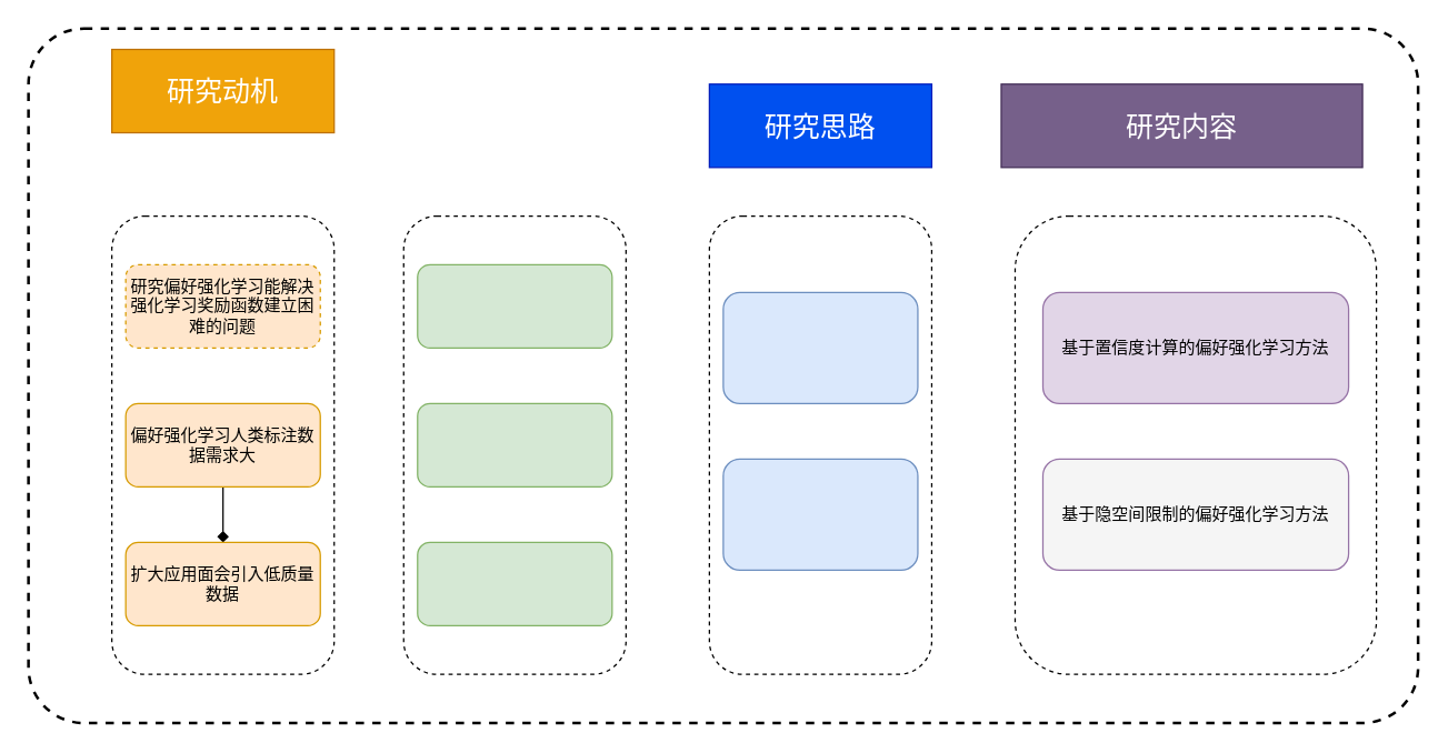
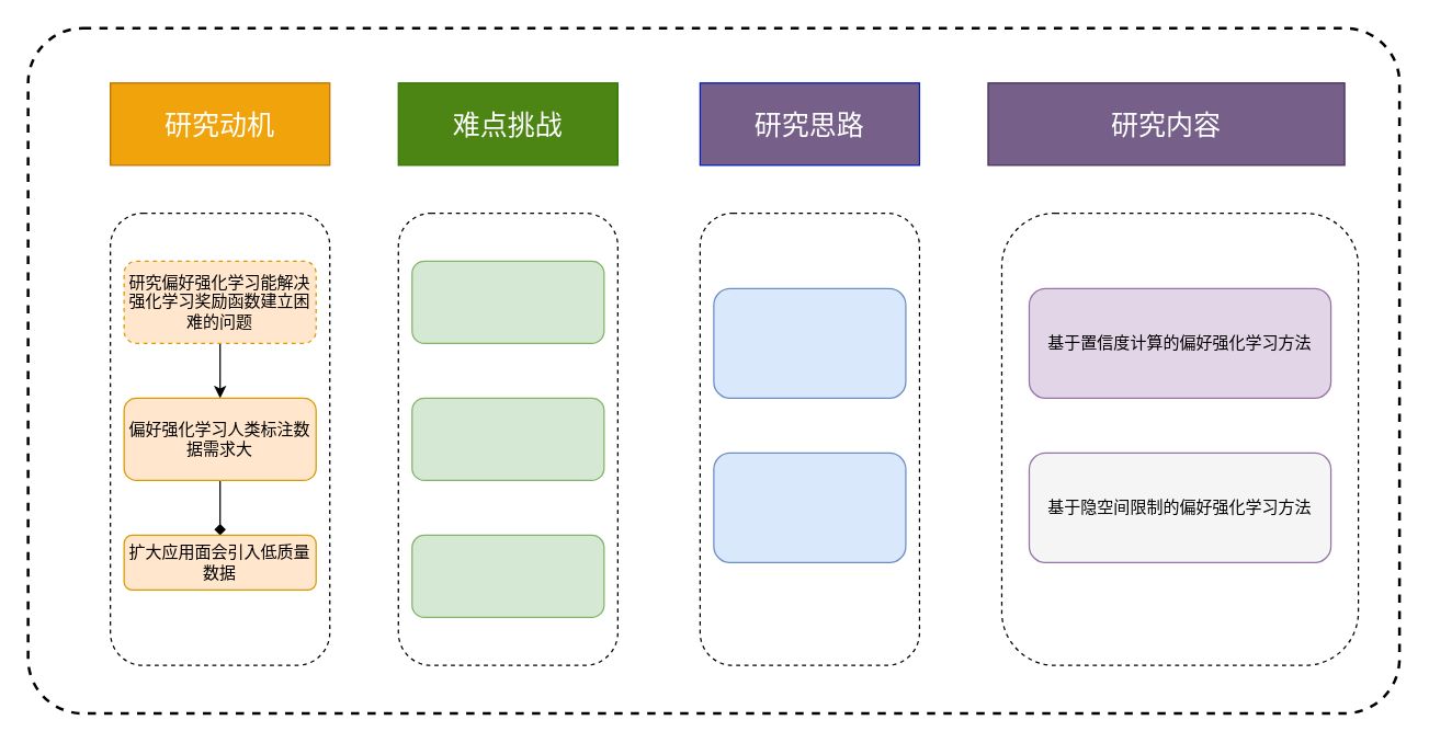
- <mxCell id="7" value="&lt;font style=&quot;font-size: 20px; color: rgb(255, 255, 255);&quot;&gt;研究动机&lt;/font&gt;" style="rounded=0;whiteSpace=wrap;html=1;fillColor=#f0a30a;strokeColor=#BD7000;fontColor=#000000;" vertex="1" parent="1"><mxGeometry x="80" y="35" width="160" height="60" as="geometry" /></mxCell>
+ <mxCell id="7" value="&lt;font style=&quot;font-size: 20px; color: rgb(255, 255, 255);&quot;&gt;研究动机&lt;/font&gt;" style="rounded=0;whiteSpace=wrap;html=1;fillColor=#f0a30a;strokeColor=#BD7000;fontColor=#000000;" vertex="1" parent="1"><mxGeometry x="80" y="60" width="160" height="60" as="geometry" /></mxCell>
+ <mxCell id="8" value="&lt;font style=&quot;font-size: 20px;&quot;&gt;难点挑战&lt;/font&gt;" style="rounded=0;whiteSpace=wrap;html=1;fillColor=light-dark(#4d8514, #4a890c);fontColor=#ffffff;strokeColor=#2D7600;" vertex="1" parent="1"><mxGeometry x="290" y="60" width="160" height="60" as="geometry" /></mxCell>
- <mxCell id="9" value="&lt;font style=&quot;font-size: 20px;&quot;&gt;研究思路&lt;/font&gt;" style="rounded=0;whiteSpace=wrap;html=1;fillColor=#0050ef;fontColor=#ffffff;strokeColor=#001DBC;" vertex="1" parent="1"><mxGeometry x="510" y="60" width="160" height="60" as="geometry" /></mxCell>
+ <mxCell id="9" value="&lt;font style=&quot;font-size: 20px;&quot;&gt;研究思路&lt;/font&gt;" style="rounded=0;whiteSpace=wrap;html=1;fillColor=#76608a;fontColor=#ffffff;strokeColor=#001DBC;" vertex="1" parent="1"><mxGeometry x="510" y="60" width="160" height="60" as="geometry" /></mxCell>
+ <mxCell id="11" style="edgeStyle=orthogonalEdgeStyle;rounded=0;orthogonalLoop=1;jettySize=auto;html=1;exitX=0.5;exitY=1;exitDx=0;exitDy=0;entryX=0.5;entryY=0;entryDx=0;entryDy=0;" edge="1" parent="1" source="12" target="14"><mxGeometry relative="1" as="geometry" /></mxCell>
- <mxCell id="15" value="扩大应用面会引入低质量数据" style="rounded=1;whiteSpace=wrap;html=1;fillColor=#ffe6cc;strokeColor=#d79b00;" vertex="1" parent="1"><mxGeometry x="90" y="390" width="140" height="60" as="geometry" /></mxCell>
+ <mxCell id="15" value="扩大应用面会引入低质量数据" style="rounded=1;whiteSpace=wrap;html=1;fillColor=#ffe6cc;strokeColor=#d79b00;" vertex="1" parent="1"><mxGeometry x="90" y="390" width="140" height="40" as="geometry" /></mxCell>
